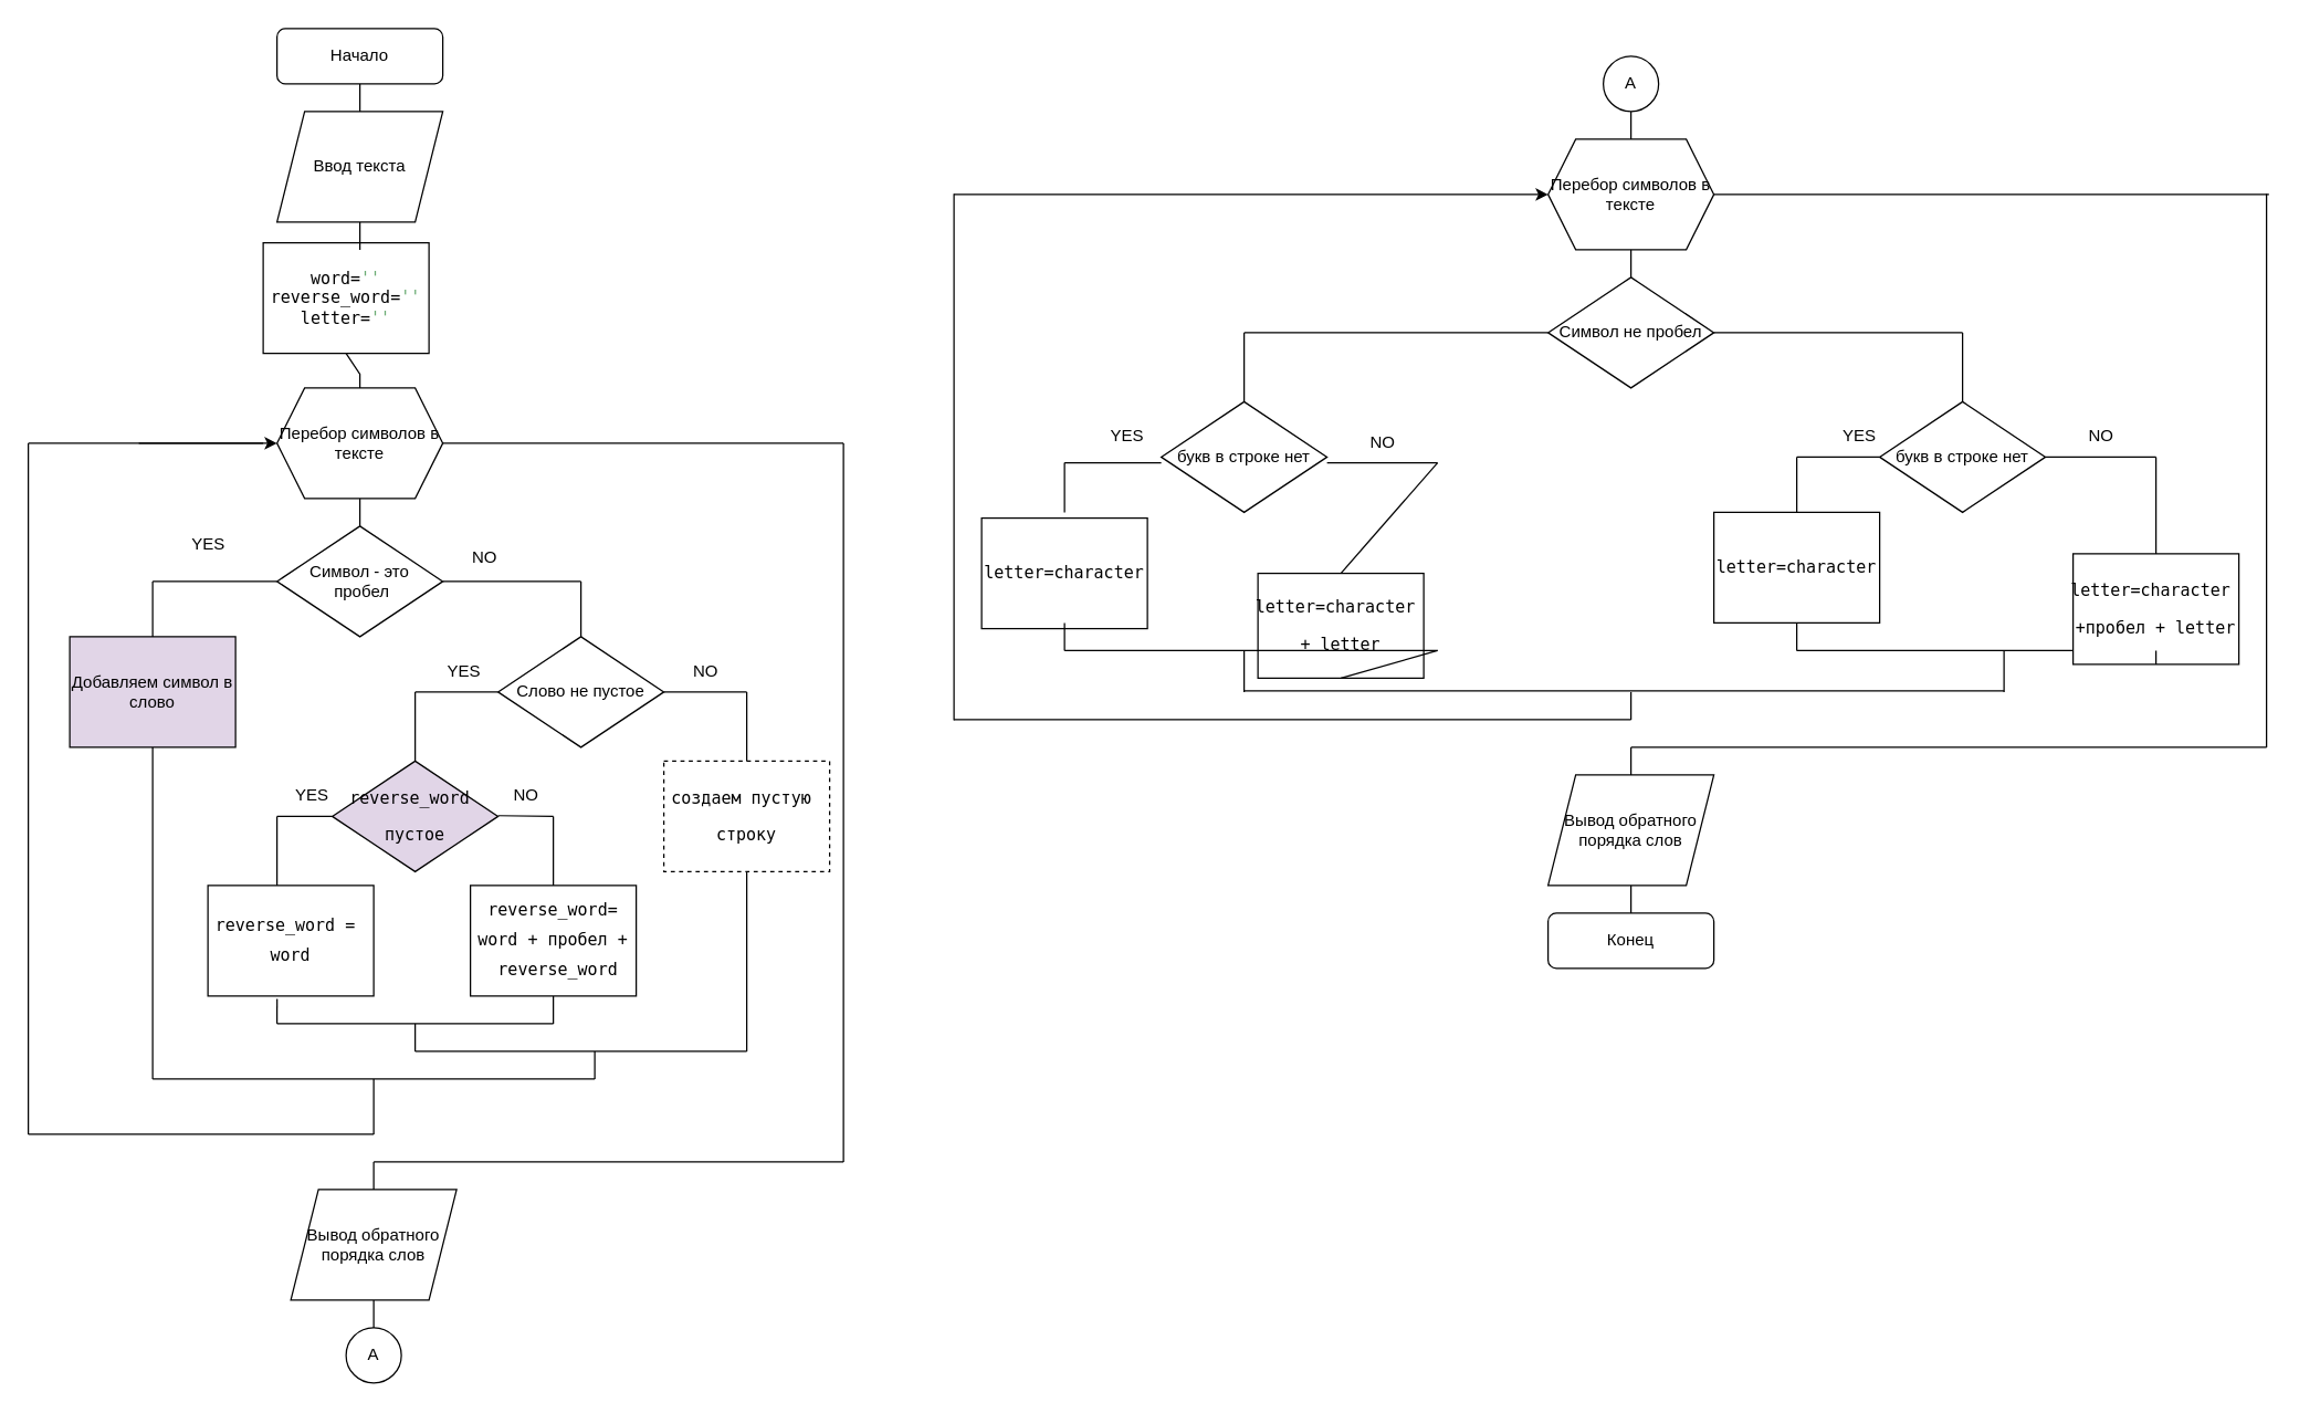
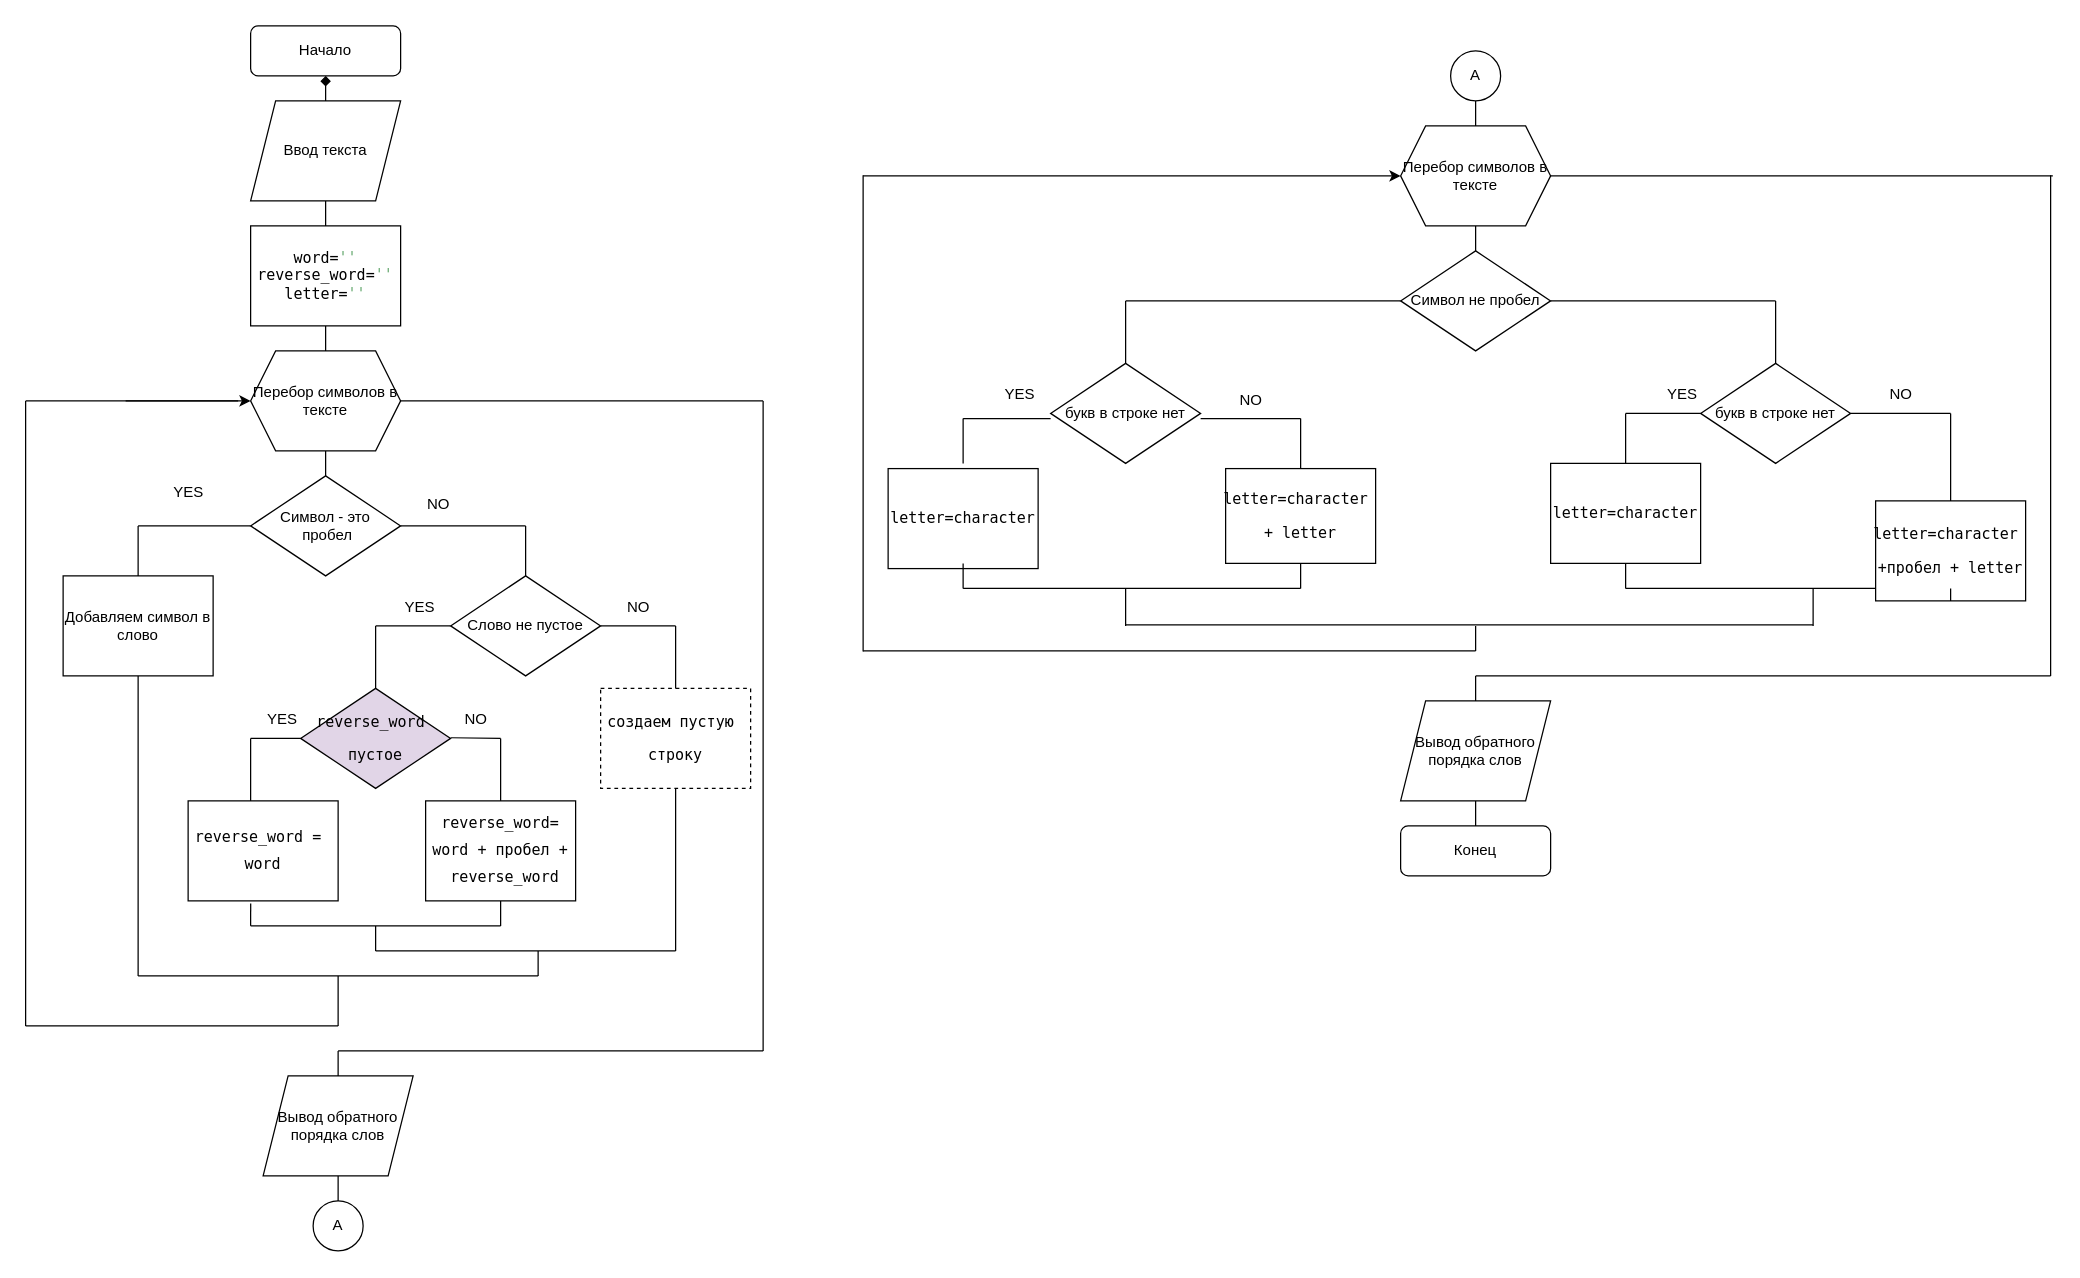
- <mxCell id="11" value="" style="endArrow=none;html=1;rounded=0;exitX=0.5;exitY=0;exitDx=0;exitDy=0;entryX=0.5;entryY=1;entryDx=0;entryDy=0;" parent="1" source="3" target="2" edge="1"><mxGeometry width="50" height="50" relative="1" as="geometry"><mxPoint x="230" y="70" as="sourcePoint" /><mxPoint x="280" y="20" as="targetPoint" /></mxGeometry></mxCell>
+ <mxCell id="11" value="" style="endArrow=diamond;html=1;rounded=0;exitX=0.5;exitY=0;exitDx=0;exitDy=0;entryX=0.5;entryY=1;entryDx=0;entryDy=0;" parent="1" source="3" target="2" edge="1"><mxGeometry width="50" height="50" relative="1" as="geometry"><mxPoint x="230" y="70" as="sourcePoint" /><mxPoint x="280" y="20" as="targetPoint" /></mxGeometry></mxCell>
- <mxCell id="4" value="&lt;div&gt;&lt;pre style=&quot;font-family: &amp;quot;JetBrains Mono&amp;quot;, monospace;&quot;&gt;&lt;span&gt;&lt;font style=&quot;color: rgb(0, 0, 0);&quot;&gt;word=&lt;span style=&quot;color: rgb(106, 171, 115);&quot;&gt;''&lt;br&gt;&lt;/span&gt;reverse_word=&lt;span style=&quot;color: rgb(106, 171, 115);&quot;&gt;''&lt;br&gt;&lt;/span&gt;letter=&lt;span style=&quot;color: rgb(106, 171, 115);&quot;&gt;''&lt;/span&gt;&lt;/font&gt;&lt;/span&gt;&lt;/pre&gt;&lt;/div&gt;" style="rounded=0;whiteSpace=wrap;html=1;" parent="1" vertex="1"><mxGeometry x="190" y="175" width="120" height="80" as="geometry" /></mxCell>
+ <mxCell id="4" value="&lt;div&gt;&lt;pre style=&quot;font-family: &amp;quot;JetBrains Mono&amp;quot;, monospace;&quot;&gt;&lt;span&gt;&lt;font style=&quot;color: rgb(0, 0, 0);&quot;&gt;word=&lt;span style=&quot;color: rgb(106, 171, 115);&quot;&gt;''&lt;br&gt;&lt;/span&gt;reverse_word=&lt;span style=&quot;color: rgb(106, 171, 115);&quot;&gt;''&lt;br&gt;&lt;/span&gt;letter=&lt;span style=&quot;color: rgb(106, 171, 115);&quot;&gt;''&lt;/span&gt;&lt;/font&gt;&lt;/span&gt;&lt;/pre&gt;&lt;/div&gt;" style="rounded=0;whiteSpace=wrap;html=1;" parent="1" vertex="1"><mxGeometry x="200" y="180" width="120" height="80" as="geometry" /></mxCell>
- <mxCell id="45" value="&lt;div&gt;&lt;pre style=&quot;font-family: &amp;quot;JetBrains Mono&amp;quot;, monospace;&quot;&gt;&lt;span&gt;&lt;font style=&quot;color: rgb(0, 0, 0);&quot;&gt;letter=character &lt;/font&gt;&lt;/span&gt;&lt;/pre&gt;&lt;pre style=&quot;font-family: &amp;quot;JetBrains Mono&amp;quot;, monospace;&quot;&gt;&lt;span&gt;&lt;font style=&quot;color: rgb(0, 0, 0);&quot;&gt;+ letter&lt;/font&gt;&lt;/span&gt;&lt;/pre&gt;&lt;/div&gt;" style="rounded=0;whiteSpace=wrap;html=1;" parent="1" vertex="1"><mxGeometry x="910" y="414.17" width="120" height="75.83" as="geometry" /></mxCell>
+ <mxCell id="45" value="&lt;div&gt;&lt;pre style=&quot;font-family: &amp;quot;JetBrains Mono&amp;quot;, monospace;&quot;&gt;&lt;span&gt;&lt;font style=&quot;color: rgb(0, 0, 0);&quot;&gt;letter=character &lt;/font&gt;&lt;/span&gt;&lt;/pre&gt;&lt;pre style=&quot;font-family: &amp;quot;JetBrains Mono&amp;quot;, monospace;&quot;&gt;&lt;span&gt;&lt;font style=&quot;color: rgb(0, 0, 0);&quot;&gt;+ letter&lt;/font&gt;&lt;/span&gt;&lt;/pre&gt;&lt;/div&gt;" style="rounded=0;whiteSpace=wrap;html=1;" parent="1" vertex="1"><mxGeometry x="980" y="374.17" width="120" height="75.83" as="geometry" /></mxCell>
- <mxCell id="7" value="Добавляем символ в слово" style="rounded=0;whiteSpace=wrap;html=1;fillColor=#e1d5e7;" parent="1" vertex="1"><mxGeometry x="50" y="460" width="120" height="80" as="geometry" /></mxCell>
+ <mxCell id="7" value="Добавляем символ в слово" style="rounded=0;whiteSpace=wrap;html=1;" parent="1" vertex="1"><mxGeometry x="50" y="460" width="120" height="80" as="geometry" /></mxCell>
